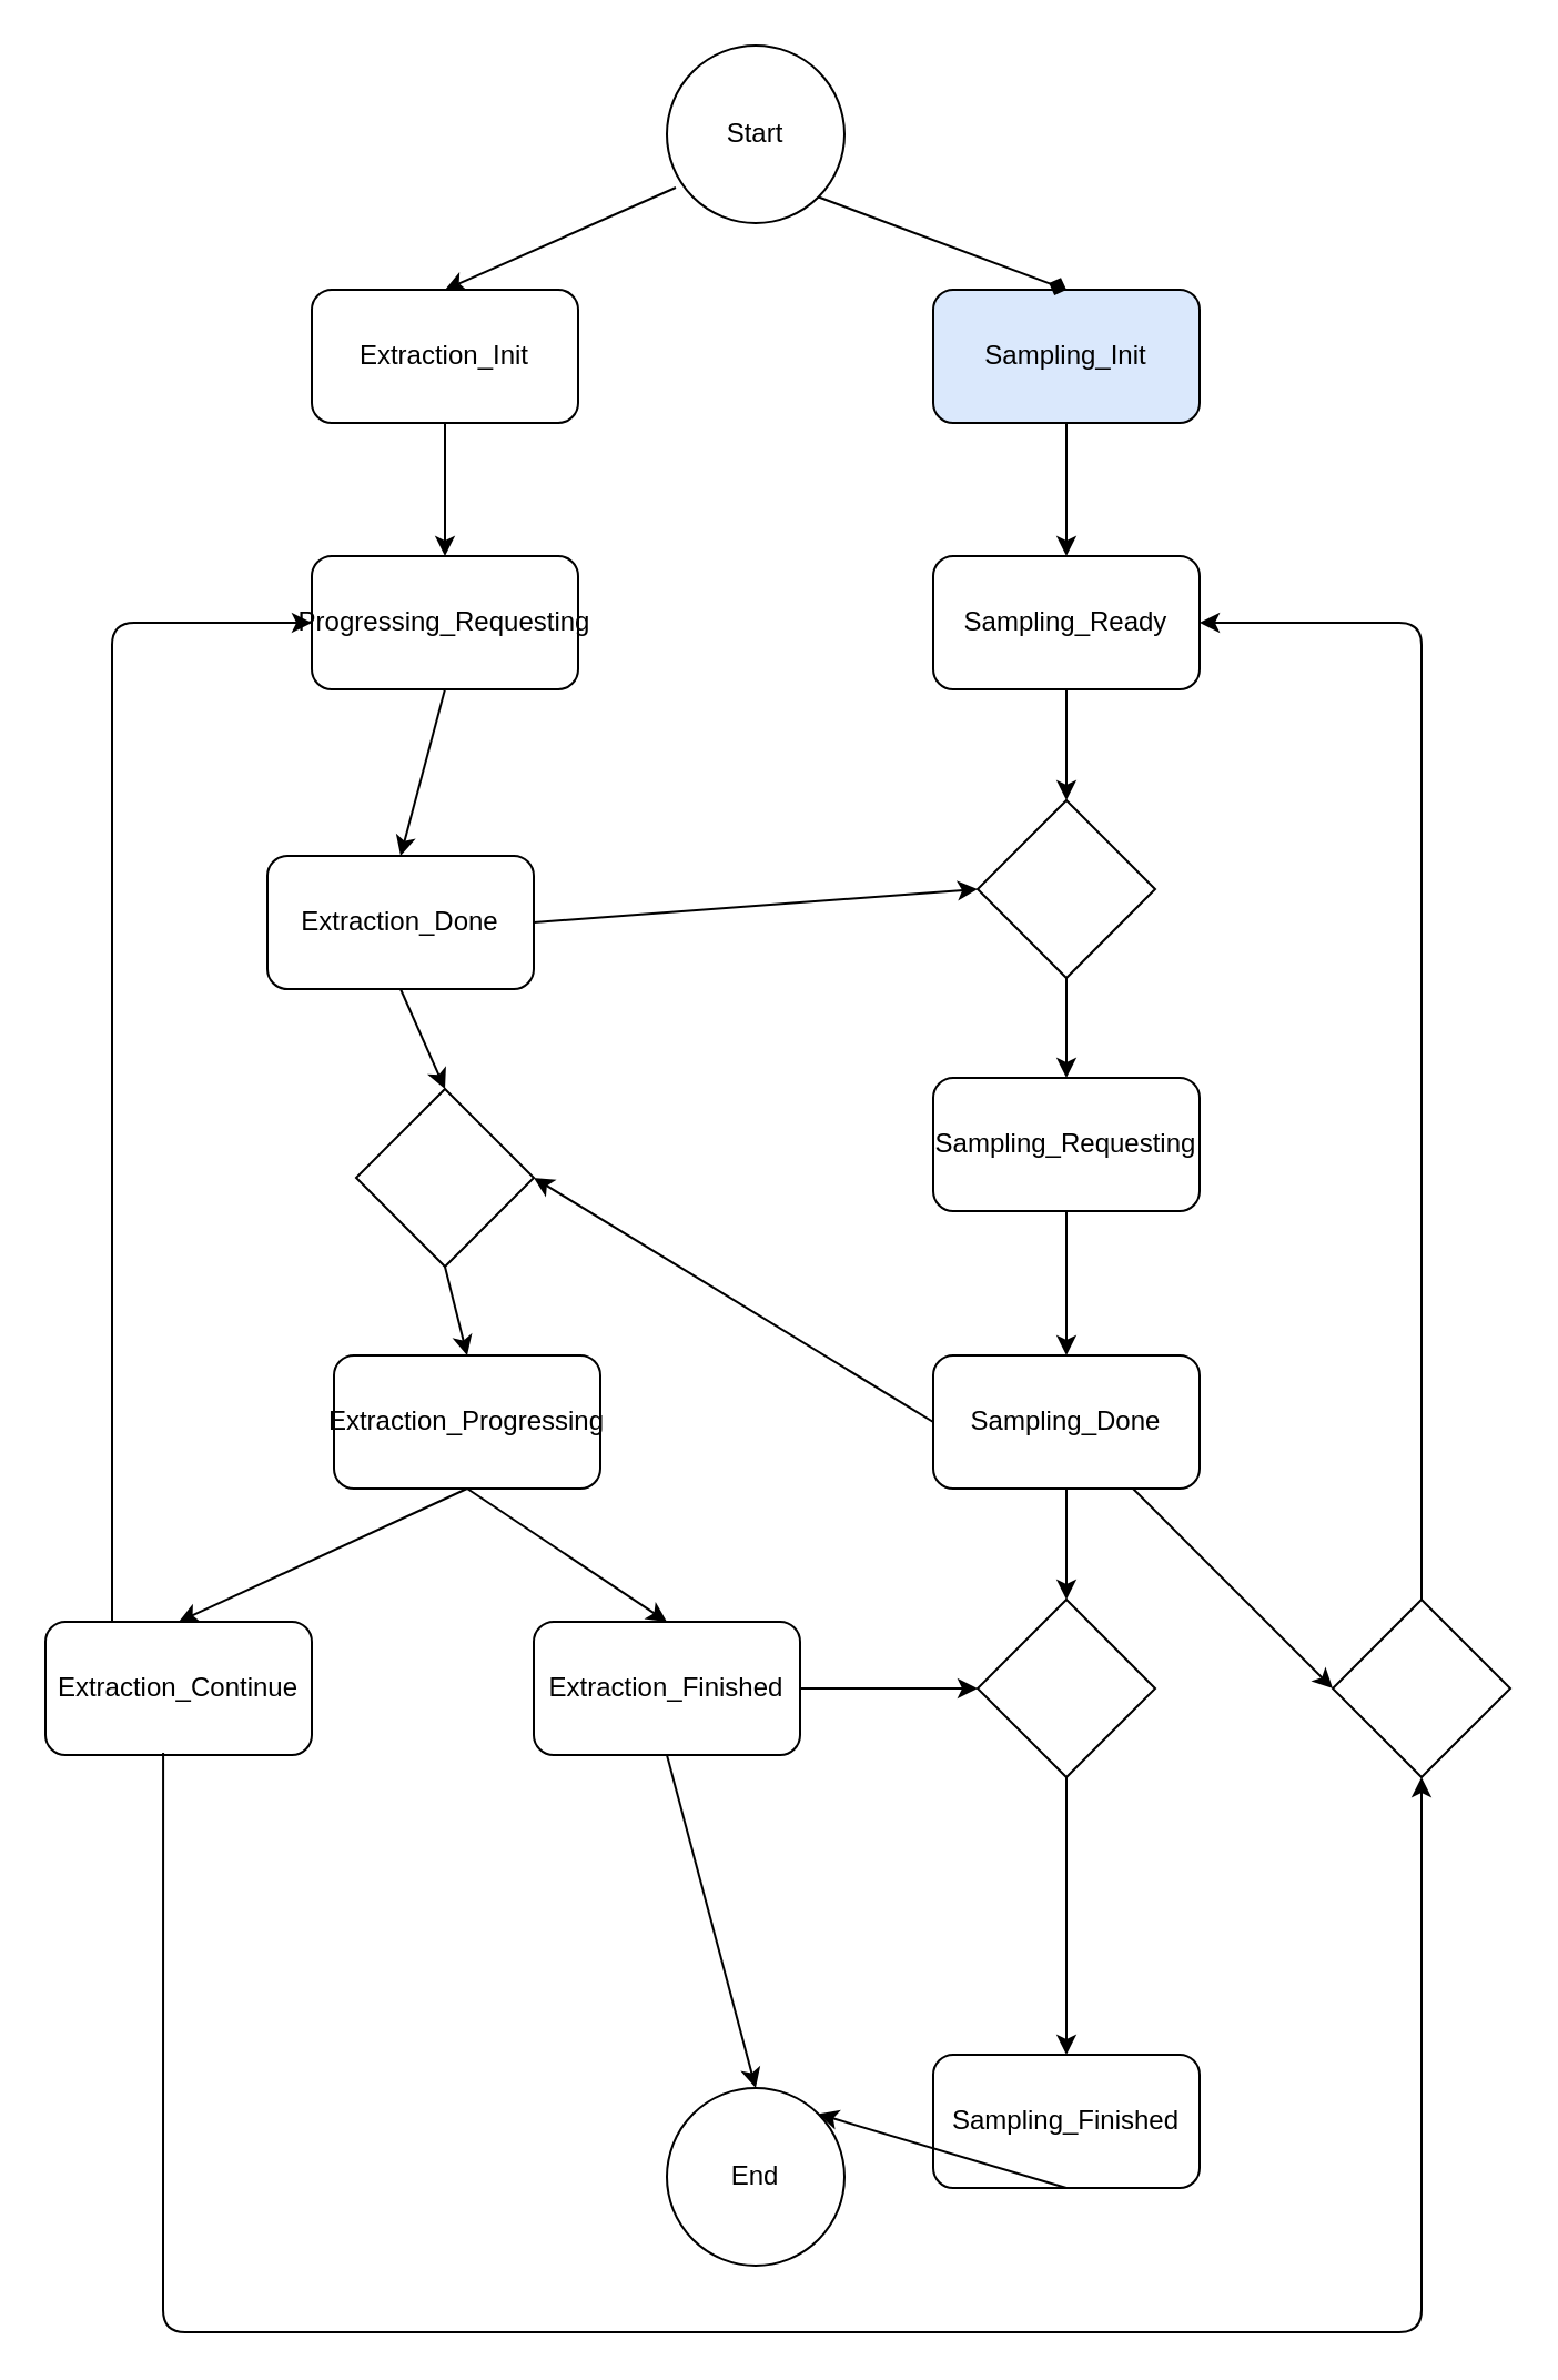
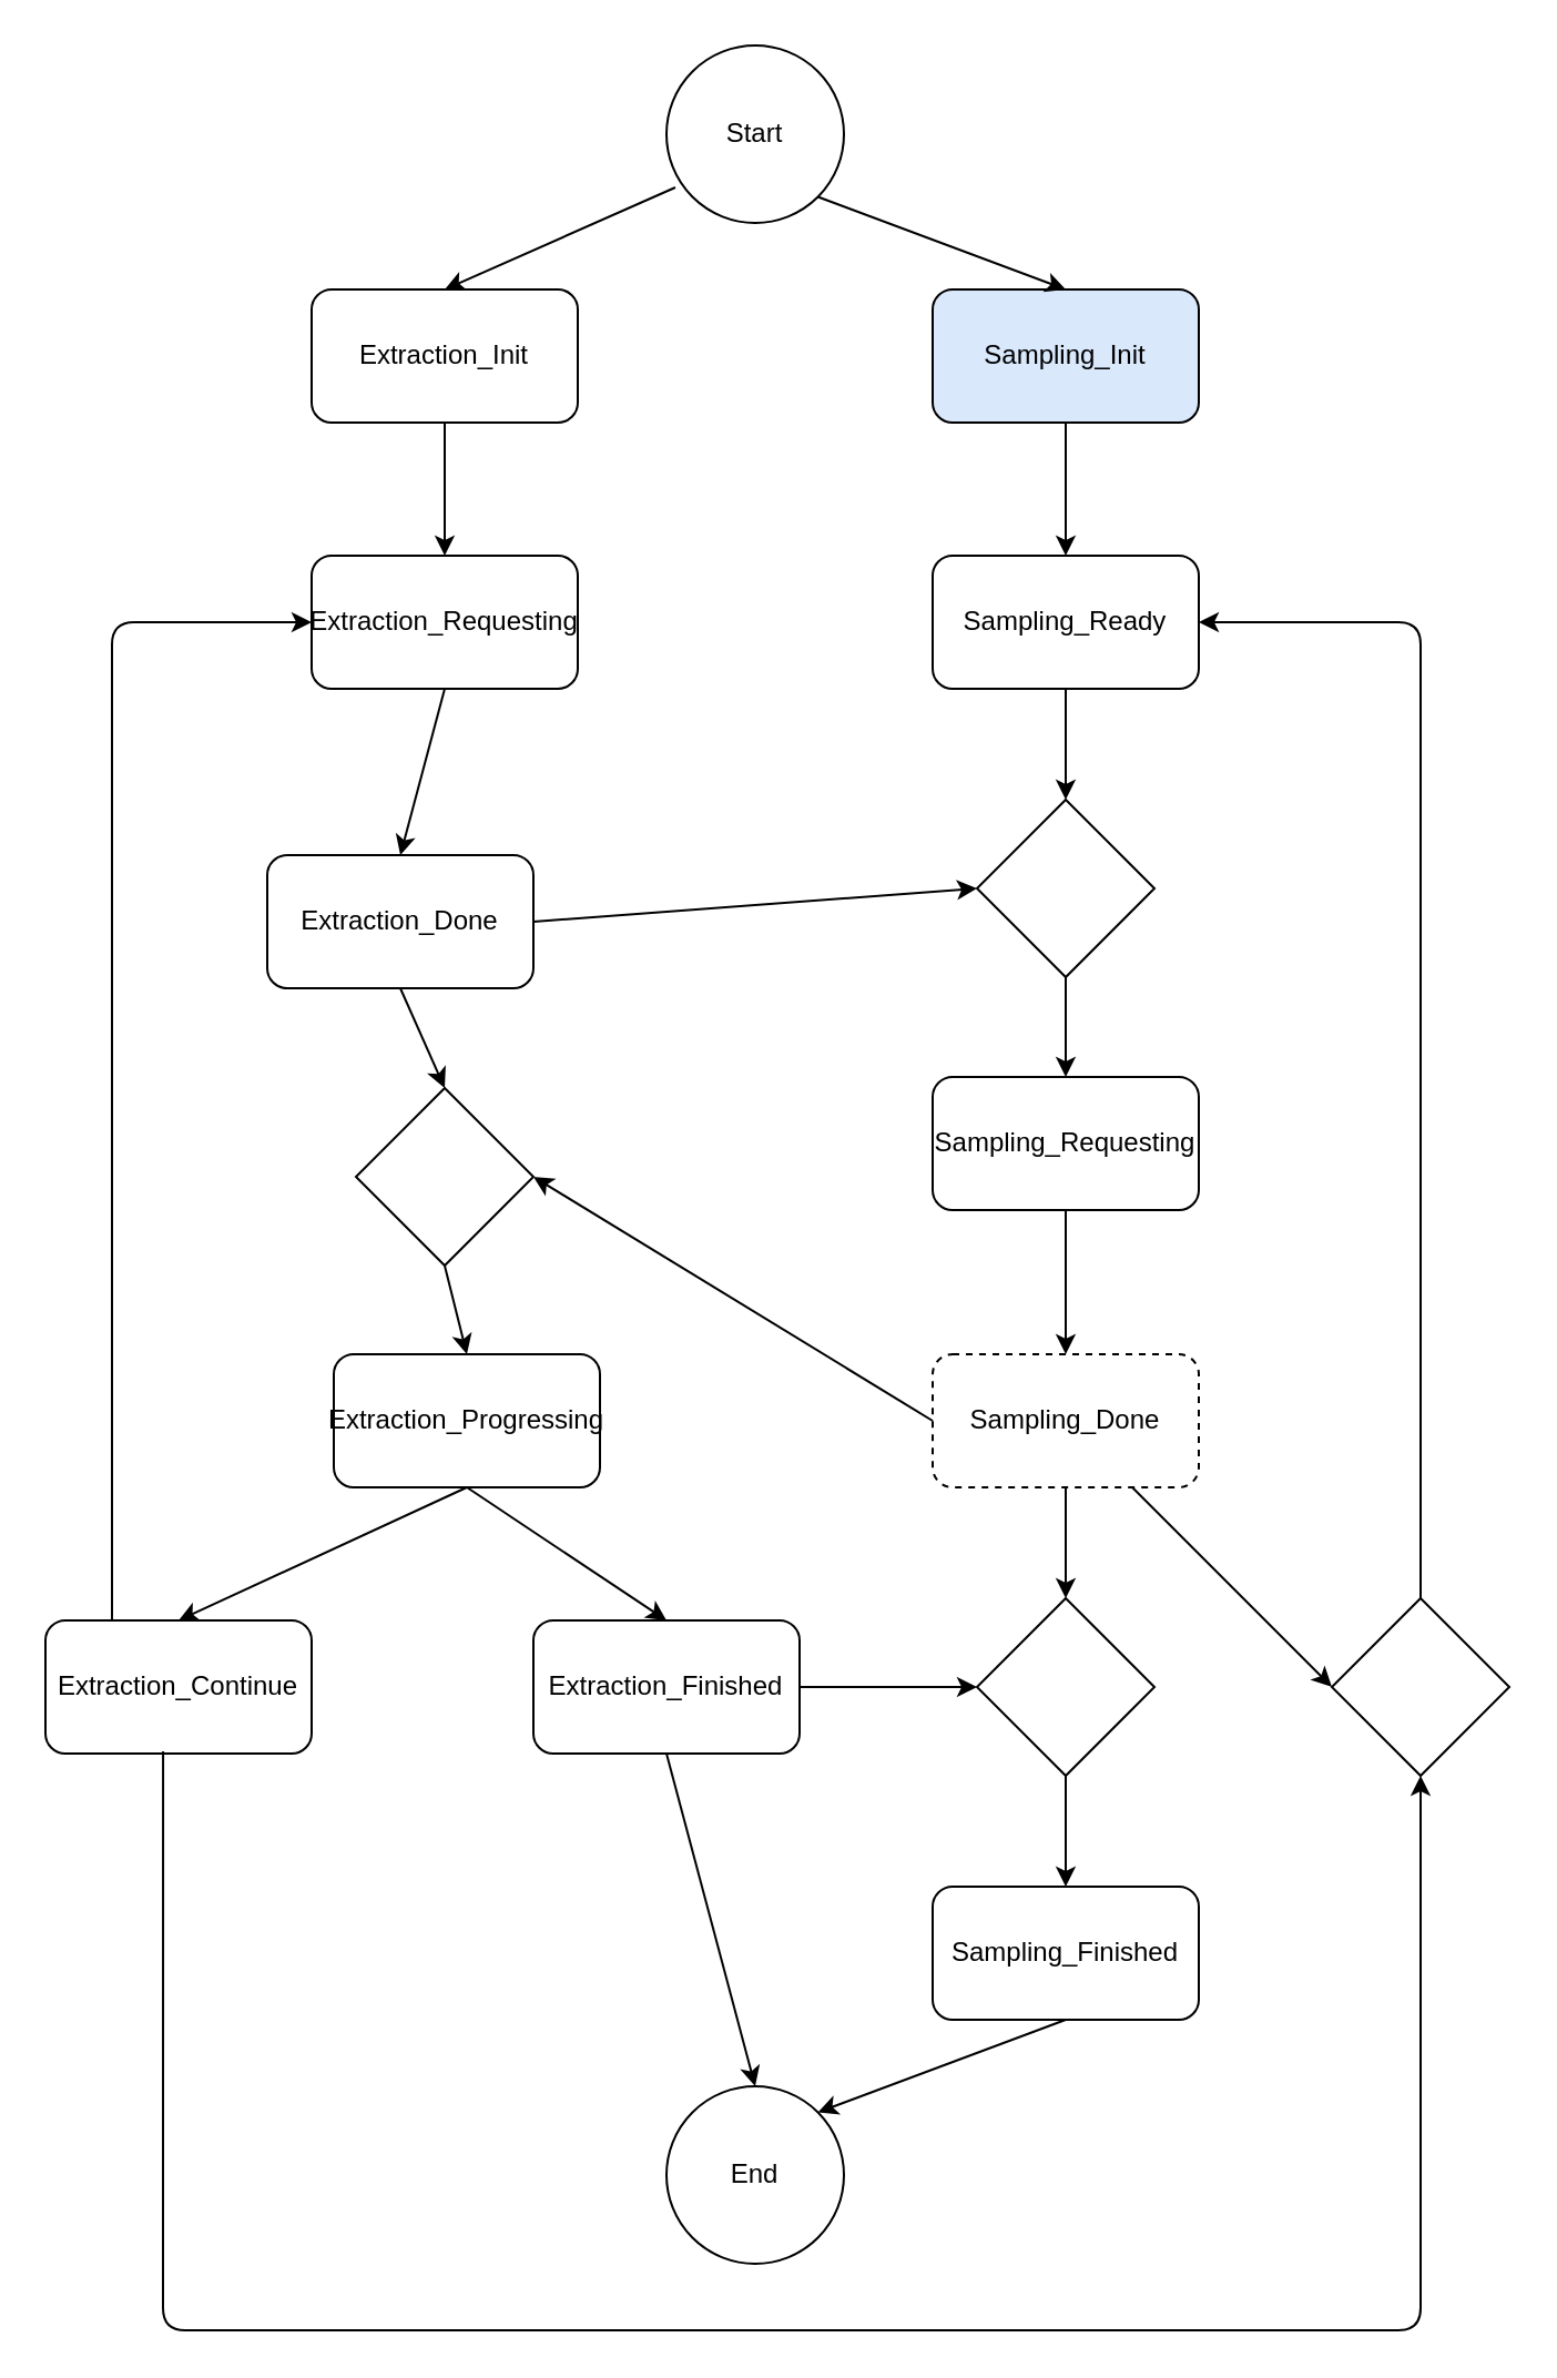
- <mxCell id="5" value="" style="endArrow=diamond;html=1;exitX=1;exitY=1;exitDx=0;exitDy=0;entryX=0.5;entryY=0;entryDx=0;entryDy=0;" edge="1" parent="1" source="3" target="4"><mxGeometry width="50" height="50" relative="1" as="geometry"><mxPoint x="330" y="540" as="sourcePoint" /><mxPoint x="380" y="490" as="targetPoint" /></mxGeometry></mxCell>
+ <mxCell id="5" value="" style="endArrow=classic;html=1;exitX=1;exitY=1;exitDx=0;exitDy=0;entryX=0.5;entryY=0;entryDx=0;entryDy=0;" edge="1" parent="1" source="3" target="4"><mxGeometry width="50" height="50" relative="1" as="geometry"><mxPoint x="330" y="540" as="sourcePoint" /><mxPoint x="380" y="490" as="targetPoint" /></mxGeometry></mxCell>
- <mxCell id="10" value="Progressing_Requesting" style="rounded=1;whiteSpace=wrap;html=1;" vertex="1" parent="1"><mxGeometry x="140" y="250" width="120" height="60" as="geometry" /></mxCell>
+ <mxCell id="10" value="Extraction_Requesting" style="rounded=1;whiteSpace=wrap;html=1;" vertex="1" parent="1"><mxGeometry x="140" y="250" width="120" height="60" as="geometry" /></mxCell>
- <mxCell id="18" value="Sampling_Done" style="rounded=1;whiteSpace=wrap;html=1;" vertex="1" parent="1"><mxGeometry x="420" y="610" width="120" height="60" as="geometry" /></mxCell>
+ <mxCell id="18" value="Sampling_Done" style="rounded=1;whiteSpace=wrap;html=1;dashed=1;" vertex="1" parent="1"><mxGeometry x="420" y="610" width="120" height="60" as="geometry" /></mxCell>
- <mxCell id="32" value="Sampling_Finished" style="rounded=1;whiteSpace=wrap;html=1;" vertex="1" parent="1"><mxGeometry x="420" y="925" width="120" height="60" as="geometry" /></mxCell>
+ <mxCell id="32" value="Sampling_Finished" style="rounded=1;whiteSpace=wrap;html=1;" vertex="1" parent="1"><mxGeometry x="420" y="850" width="120" height="60" as="geometry" /></mxCell>
